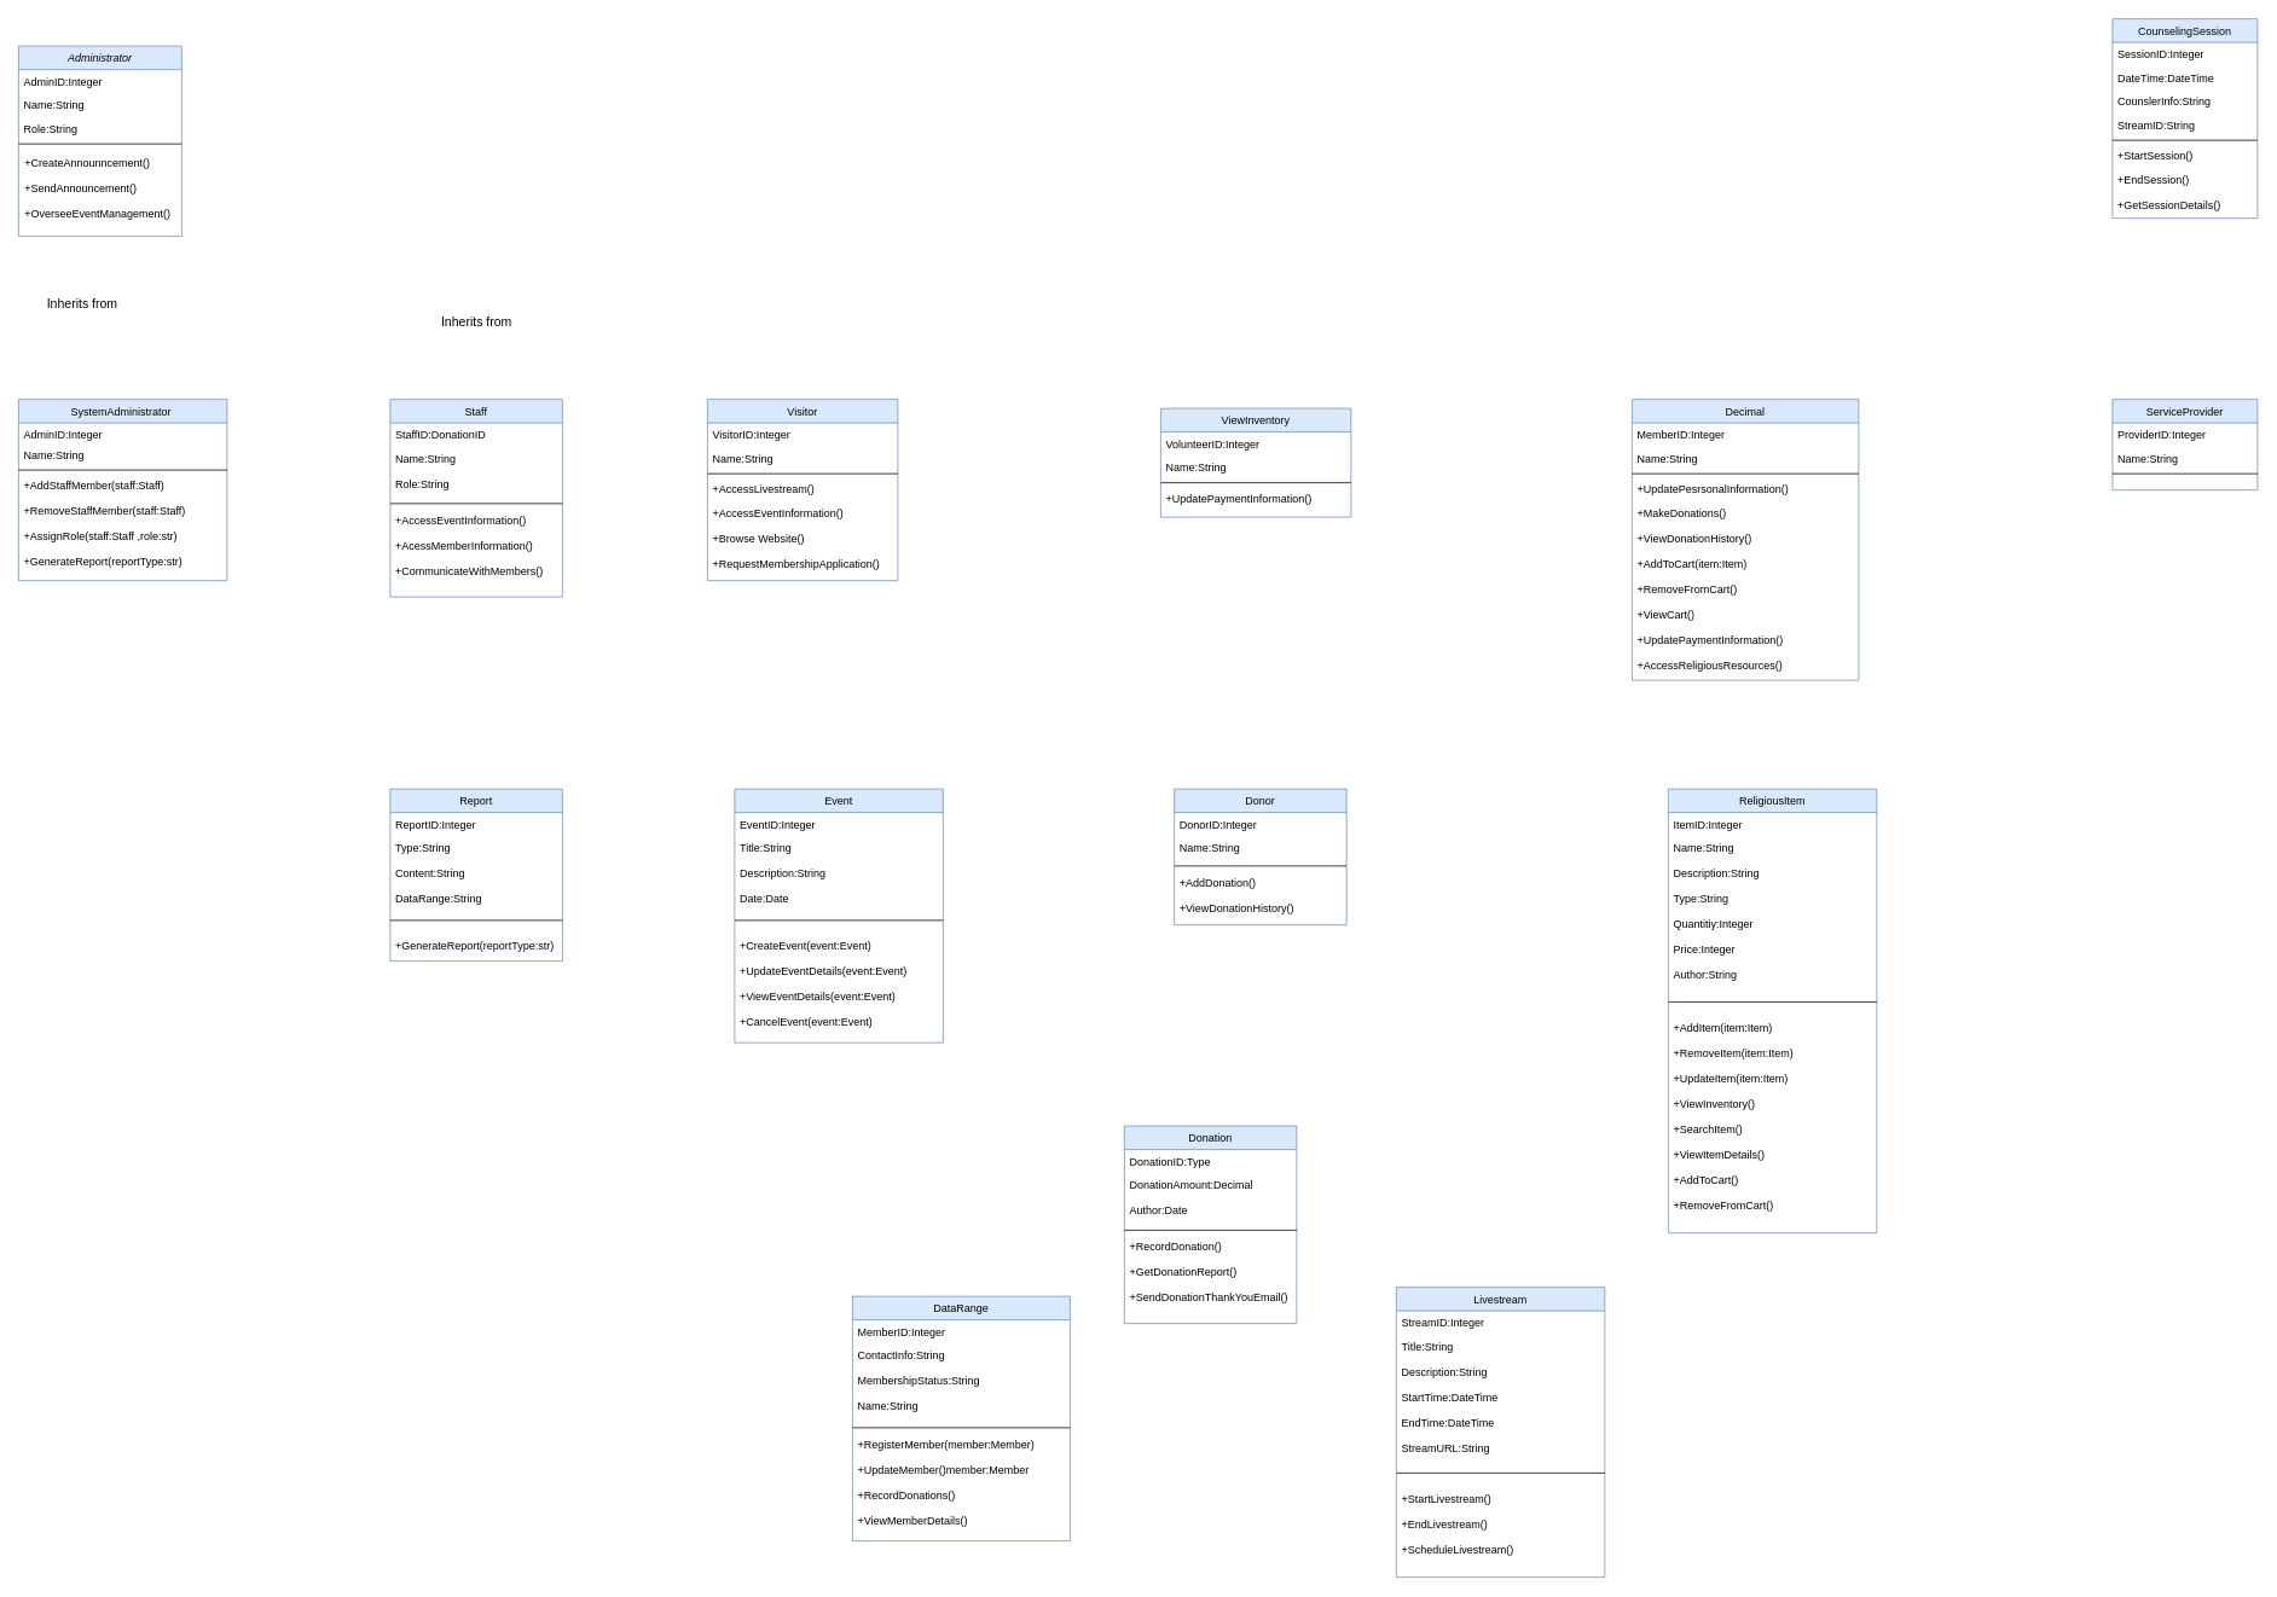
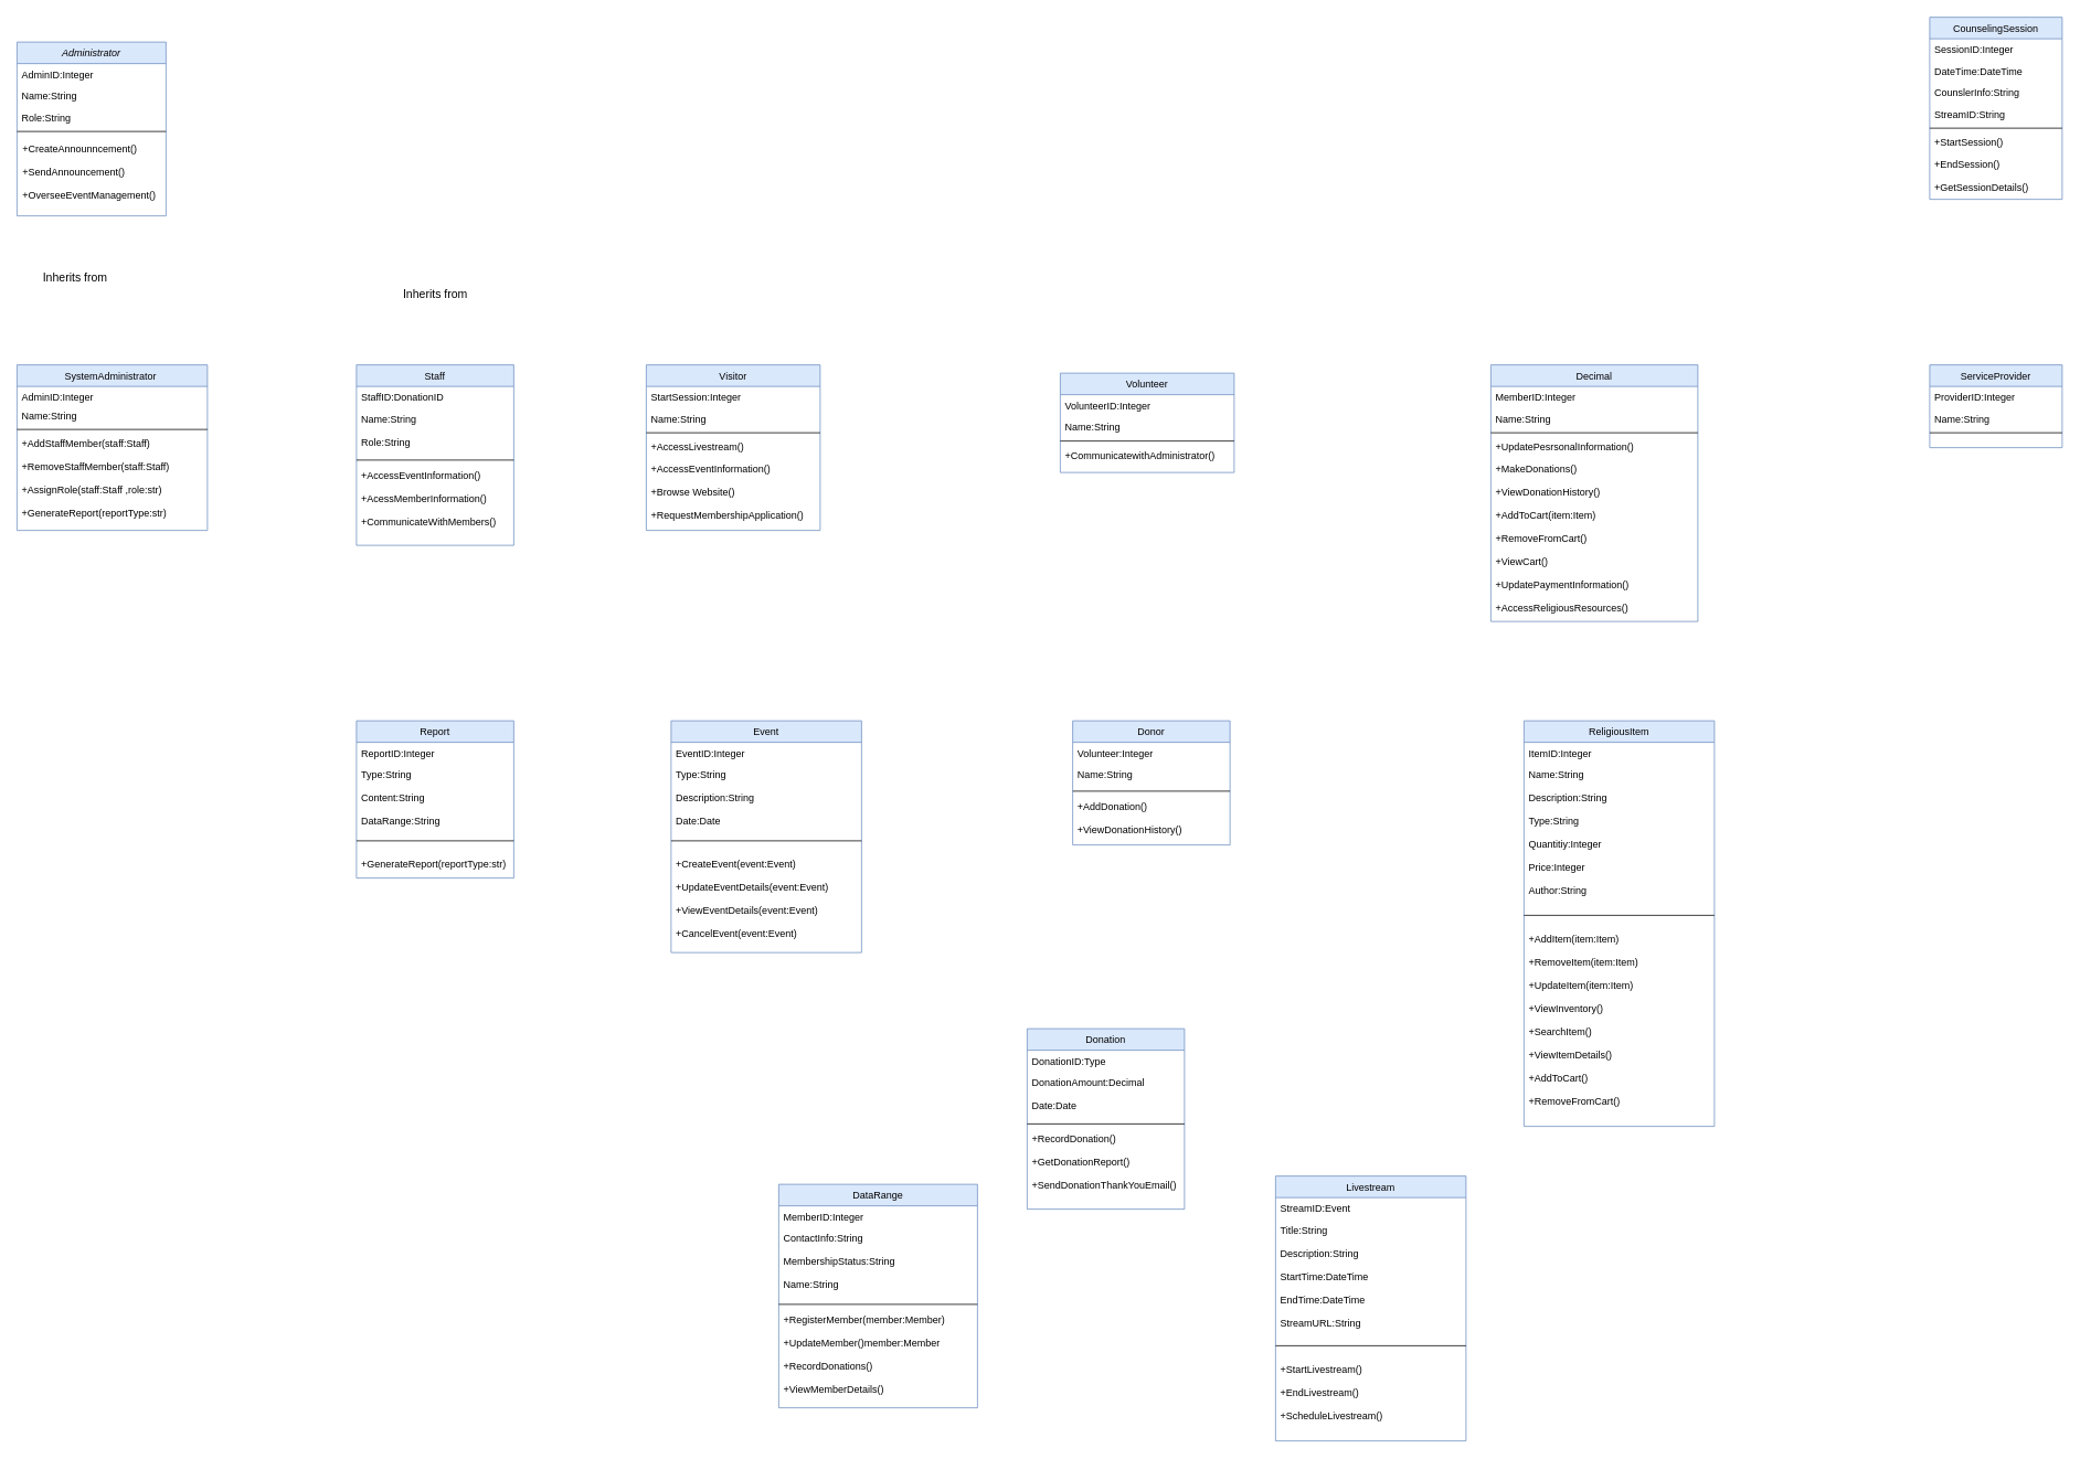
- <mxCell id="27" value="ViewInventory" style="swimlane;fontStyle=0;align=center;verticalAlign=top;childLayout=stackLayout;horizontal=1;startSize=26;horizontalStack=0;resizeParent=1;resizeLast=0;collapsible=1;marginBottom=0;rounded=0;shadow=0;strokeWidth=1;fillColor=#dae8fc;strokeColor=#6c8ebf;" vertex="1" parent="1"><mxGeometry x="1280" y="450" width="210" height="120" as="geometry"><mxRectangle x="130" y="380" width="160" height="26" as="alternateBounds" /></mxGeometry></mxCell>
+ <mxCell id="27" value="Volunteer" style="swimlane;fontStyle=0;align=center;verticalAlign=top;childLayout=stackLayout;horizontal=1;startSize=26;horizontalStack=0;resizeParent=1;resizeLast=0;collapsible=1;marginBottom=0;rounded=0;shadow=0;strokeWidth=1;fillColor=#dae8fc;strokeColor=#6c8ebf;" vertex="1" parent="1"><mxGeometry x="1280" y="450" width="210" height="120" as="geometry"><mxRectangle x="130" y="380" width="160" height="26" as="alternateBounds" /></mxGeometry></mxCell>
- <mxCell id="22" value="VisitorID:Integer" style="text;align=left;verticalAlign=top;spacingLeft=4;spacingRight=4;overflow=hidden;rotatable=0;points=[[0,0.5],[1,0.5]];portConstraint=eastwest;" vertex="1" parent="21"><mxGeometry y="26" width="210" height="26" as="geometry" /></mxCell>
+ <mxCell id="22" value="StartSession:Integer" style="text;align=left;verticalAlign=top;spacingLeft=4;spacingRight=4;overflow=hidden;rotatable=0;points=[[0,0.5],[1,0.5]];portConstraint=eastwest;" vertex="1" parent="21"><mxGeometry y="26" width="210" height="26" as="geometry" /></mxCell>
- <mxCell id="31" value="+UpdatePaymentInformation()" style="text;align=left;verticalAlign=top;spacingLeft=4;spacingRight=4;overflow=hidden;rotatable=0;points=[[0,0.5],[1,0.5]];portConstraint=eastwest;fontStyle=0" vertex="1" parent="27"><mxGeometry y="86" width="210" height="26" as="geometry" /></mxCell>
+ <mxCell id="31" value="+CommunicatewithAdministrator()" style="text;align=left;verticalAlign=top;spacingLeft=4;spacingRight=4;overflow=hidden;rotatable=0;points=[[0,0.5],[1,0.5]];portConstraint=eastwest;fontStyle=0" vertex="1" parent="27"><mxGeometry y="86" width="210" height="26" as="geometry" /></mxCell>
- <mxCell id="55" value="DonorID:Integer" style="text;align=left;verticalAlign=top;spacingLeft=4;spacingRight=4;overflow=hidden;rotatable=0;points=[[0,0.5],[1,0.5]];portConstraint=eastwest;" vertex="1" parent="54"><mxGeometry y="26" width="190" height="26" as="geometry" /></mxCell>
+ <mxCell id="55" value="Volunteer:Integer" style="text;align=left;verticalAlign=top;spacingLeft=4;spacingRight=4;overflow=hidden;rotatable=0;points=[[0,0.5],[1,0.5]];portConstraint=eastwest;" vertex="1" parent="54"><mxGeometry y="26" width="190" height="26" as="geometry" /></mxCell>
- <mxCell id="71" value="Title:String&#10;&#10;Description:String&#10;&#10;Date:Date" style="text;align=left;verticalAlign=top;spacingLeft=4;spacingRight=4;overflow=hidden;rotatable=0;points=[[0,0.5],[1,0.5]];portConstraint=eastwest;rounded=0;shadow=0;html=0;" vertex="1" parent="69"><mxGeometry y="52" width="230" height="78" as="geometry" /></mxCell>
+ <mxCell id="71" value="Type:String&#10;&#10;Description:String&#10;&#10;Date:Date" style="text;align=left;verticalAlign=top;spacingLeft=4;spacingRight=4;overflow=hidden;rotatable=0;points=[[0,0.5],[1,0.5]];portConstraint=eastwest;rounded=0;shadow=0;html=0;" vertex="1" parent="69"><mxGeometry y="52" width="230" height="78" as="geometry" /></mxCell>
- <mxCell id="61" value="DonationAmount:Decimal&#10;&#10;Author:Date" style="text;align=left;verticalAlign=top;spacingLeft=4;spacingRight=4;overflow=hidden;rotatable=0;points=[[0,0.5],[1,0.5]];portConstraint=eastwest;rounded=0;shadow=0;html=0;" vertex="1" parent="59"><mxGeometry y="52" width="190" height="58" as="geometry" /></mxCell>
+ <mxCell id="61" value="DonationAmount:Decimal&#10;&#10;Date:Date" style="text;align=left;verticalAlign=top;spacingLeft=4;spacingRight=4;overflow=hidden;rotatable=0;points=[[0,0.5],[1,0.5]];portConstraint=eastwest;rounded=0;shadow=0;html=0;" vertex="1" parent="59"><mxGeometry y="52" width="190" height="58" as="geometry" /></mxCell>
- <mxCell id="80" value="StreamID:Integer" style="text;align=left;verticalAlign=top;spacingLeft=4;spacingRight=4;overflow=hidden;rotatable=0;points=[[0,0.5],[1,0.5]];portConstraint=eastwest;" vertex="1" parent="79"><mxGeometry y="26" width="230" height="26" as="geometry" /></mxCell>
+ <mxCell id="80" value="StreamID:Event" style="text;align=left;verticalAlign=top;spacingLeft=4;spacingRight=4;overflow=hidden;rotatable=0;points=[[0,0.5],[1,0.5]];portConstraint=eastwest;" vertex="1" parent="79"><mxGeometry y="26" width="230" height="26" as="geometry" /></mxCell>
